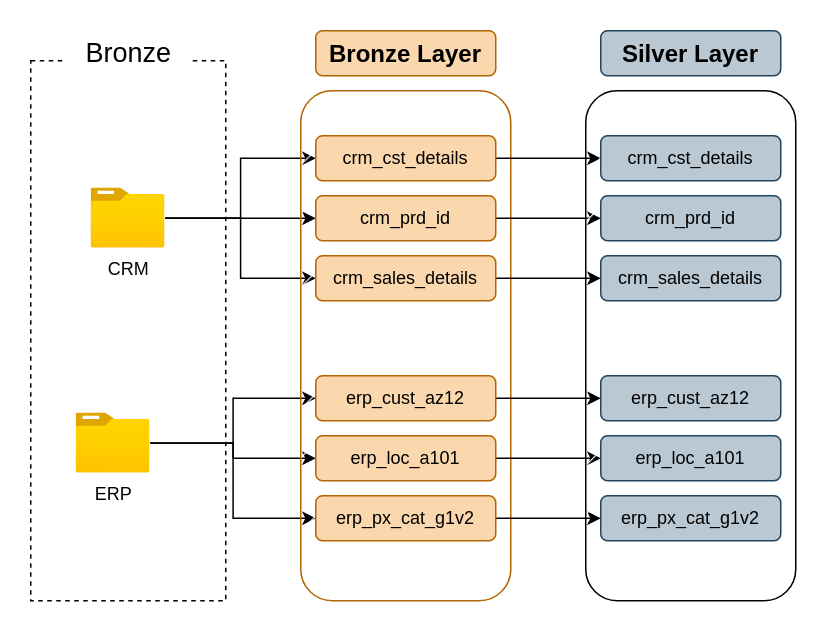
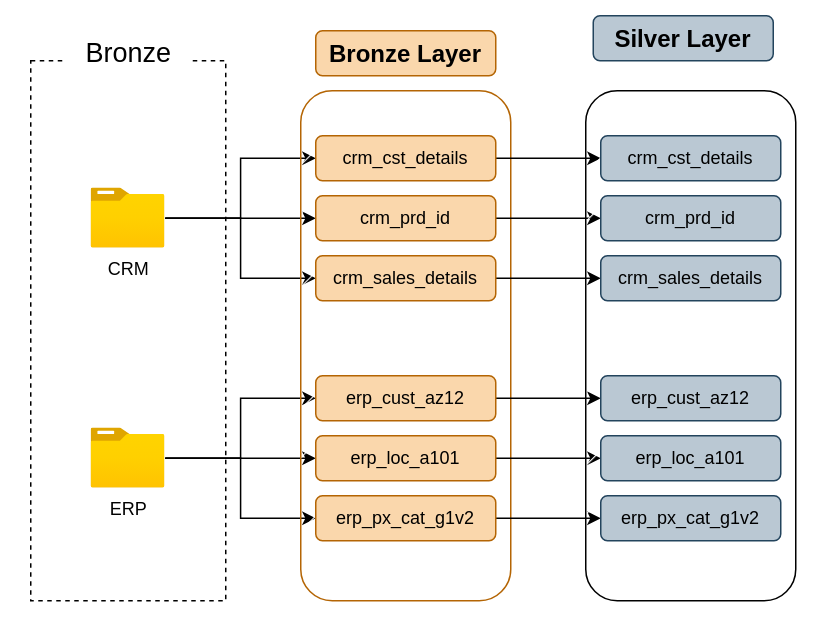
- <mxCell id="27" value="&lt;font style=&quot;font-size: 16px; color: rgb(0, 0, 0);&quot;&gt;&lt;b&gt;Silver Layer&lt;/b&gt;&lt;/font&gt;" style="rounded=1;whiteSpace=wrap;html=1;fillColor=#bac8d3;strokeColor=#23445d;" vertex="1" parent="1"><mxGeometry x="400" y="20" width="120" height="30" as="geometry" /></mxCell>
+ <mxCell id="27" value="&lt;font style=&quot;font-size: 16px; color: rgb(0, 0, 0);&quot;&gt;&lt;b&gt;Silver Layer&lt;/b&gt;&lt;/font&gt;" style="rounded=1;whiteSpace=wrap;html=1;fillColor=#bac8d3;strokeColor=#23445d;" vertex="1" parent="1"><mxGeometry x="395" y="10" width="120" height="30" as="geometry" /></mxCell>
- <mxCell id="11" value="ERP" style="image;aspect=fixed;html=1;points=[];align=center;fontSize=12;image=img/lib/azure2/general/Folder_Blank.svg;" parent="1" vertex="1"><mxGeometry x="50.36" y="275" width="49.29" height="40" as="geometry" /></mxCell>
+ <mxCell id="11" value="ERP" style="image;aspect=fixed;html=1;points=[];align=center;fontSize=12;image=img/lib/azure2/general/Folder_Blank.svg;" parent="1" vertex="1"><mxGeometry x="60.36" y="285" width="49.29" height="40" as="geometry" /></mxCell>
